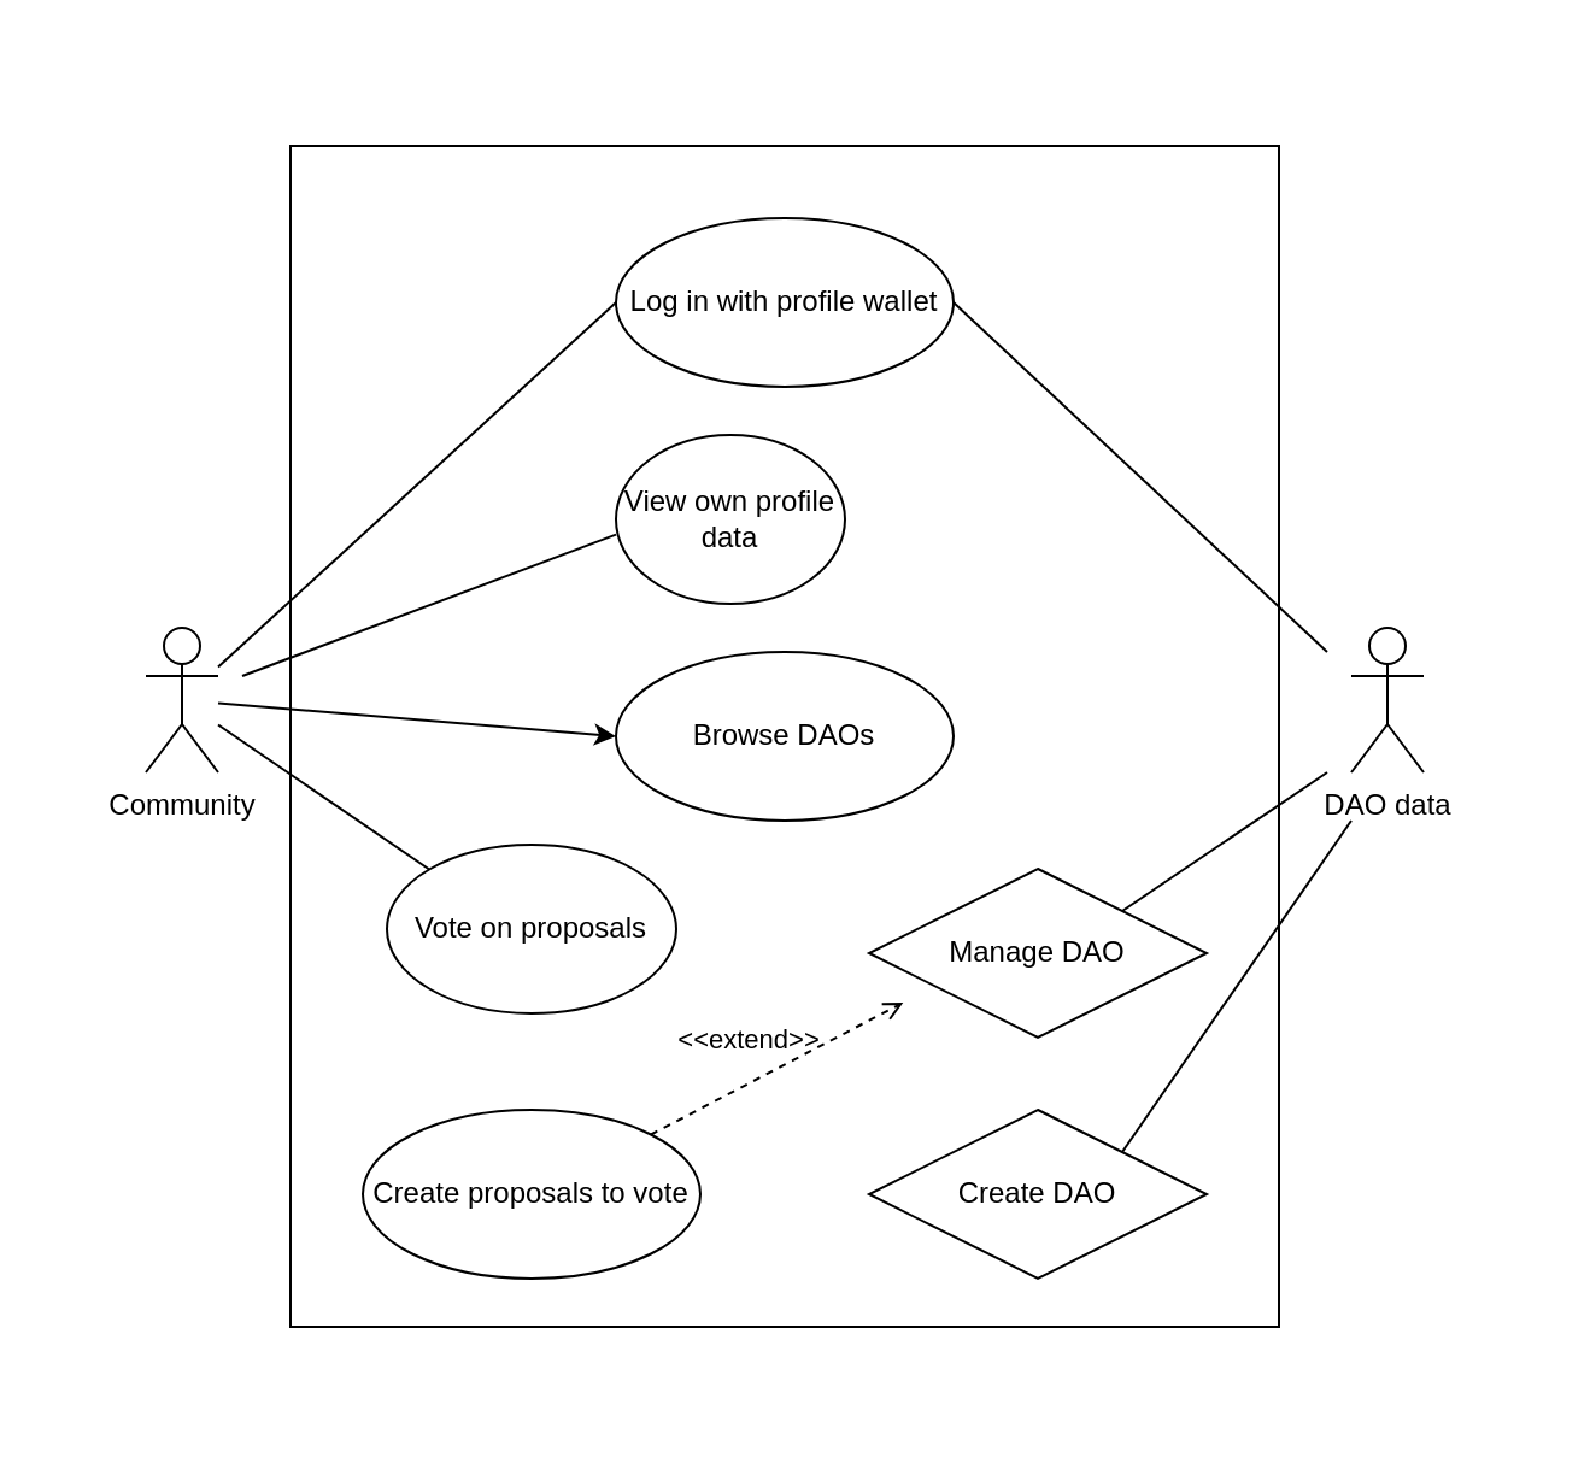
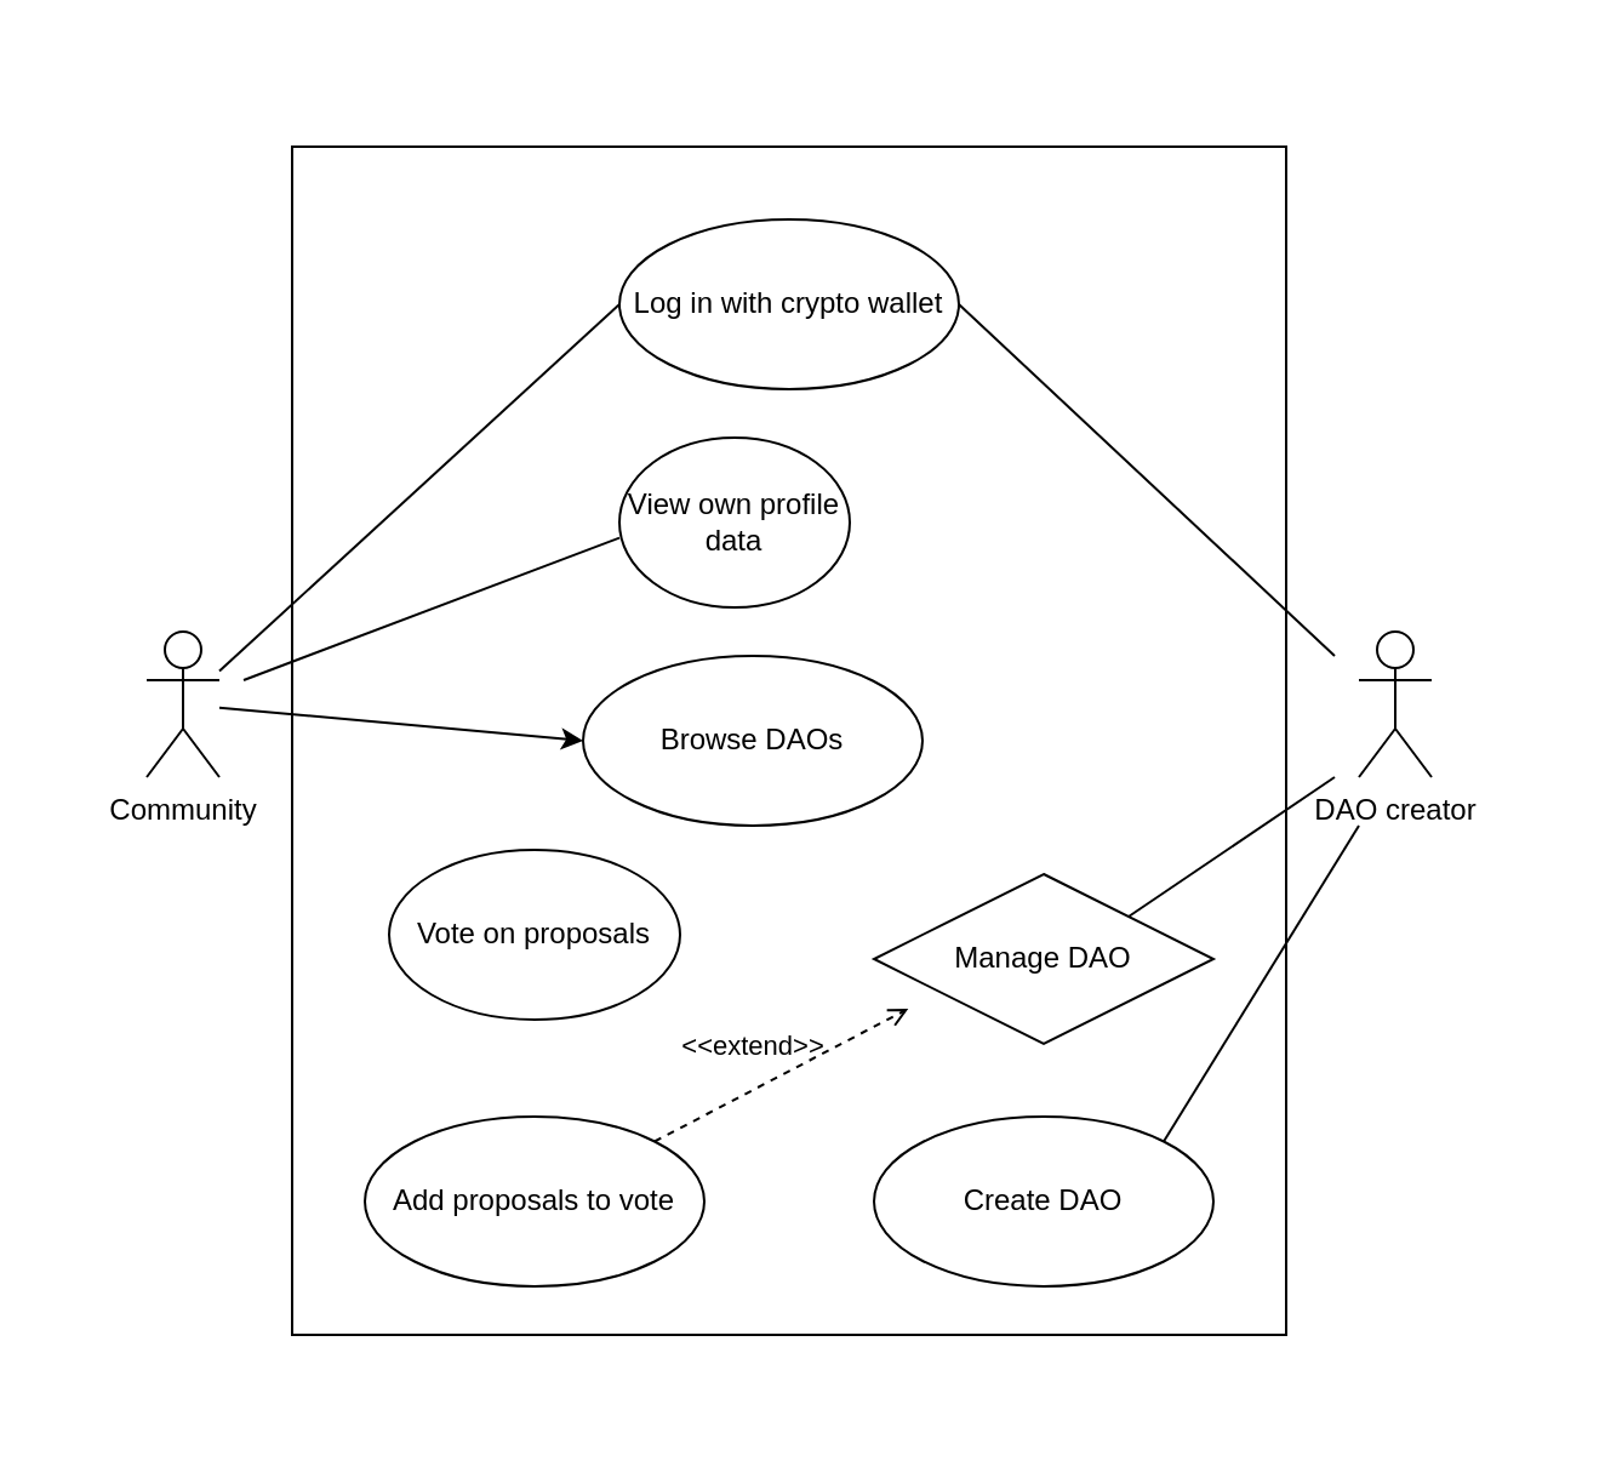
- <mxCell id="6" value="Log in with profile wallet" style="ellipse;whiteSpace=wrap;html=1;" vertex="1" parent="1"><mxGeometry x="255" y="90" width="140" height="70" as="geometry" /></mxCell>
+ <mxCell id="6" value="Log in with crypto wallet" style="ellipse;whiteSpace=wrap;html=1;" vertex="1" parent="1"><mxGeometry x="255" y="90" width="140" height="70" as="geometry" /></mxCell>
- <mxCell id="15" value="Browse DAOs" style="ellipse;whiteSpace=wrap;html=1;" vertex="1" parent="1"><mxGeometry x="255" y="270" width="140" height="70" as="geometry" /></mxCell>
+ <mxCell id="15" value="Browse DAOs" style="ellipse;whiteSpace=wrap;html=1;" vertex="1" parent="1"><mxGeometry x="240" y="270" width="140" height="70" as="geometry" /></mxCell>
- <mxCell id="18" value="" style="endArrow=none;html=1;rounded=0;strokeColor=default;entryX=0;entryY=0;entryDx=0;entryDy=0;" edge="1" parent="1" source="5" target="16"><mxGeometry width="50" height="50" relative="1" as="geometry"><mxPoint x="320" y="340" as="sourcePoint" /><mxPoint x="370" y="290" as="targetPoint" /></mxGeometry></mxCell>
- <mxCell id="4" value="DAO data" style="shape=umlActor;verticalLabelPosition=bottom;verticalAlign=top;html=1;" vertex="1" parent="1"><mxGeometry x="560" y="260" width="30" height="60" as="geometry" /></mxCell>
+ <mxCell id="4" value="DAO creator" style="shape=umlActor;verticalLabelPosition=bottom;verticalAlign=top;html=1;" vertex="1" parent="1"><mxGeometry x="560" y="260" width="30" height="60" as="geometry" /></mxCell>
- <mxCell id="9" value="Create proposals to vote" style="ellipse;whiteSpace=wrap;html=1;" vertex="1" parent="1"><mxGeometry x="150" y="460" width="140" height="70" as="geometry" /></mxCell>
+ <mxCell id="9" value="Add proposals to vote" style="ellipse;whiteSpace=wrap;html=1;" vertex="1" parent="1"><mxGeometry x="150" y="460" width="140" height="70" as="geometry" /></mxCell>
- <mxCell id="7" value="Create&amp;nbsp;DAO" style="rhombus;whiteSpace=wrap;html=1;" vertex="1" parent="1"><mxGeometry x="360" y="460" width="140" height="70" as="geometry" /></mxCell>
+ <mxCell id="7" value="Create&amp;nbsp;DAO" style="ellipse;whiteSpace=wrap;html=1;" vertex="1" parent="1"><mxGeometry x="360" y="460" width="140" height="70" as="geometry" /></mxCell>
